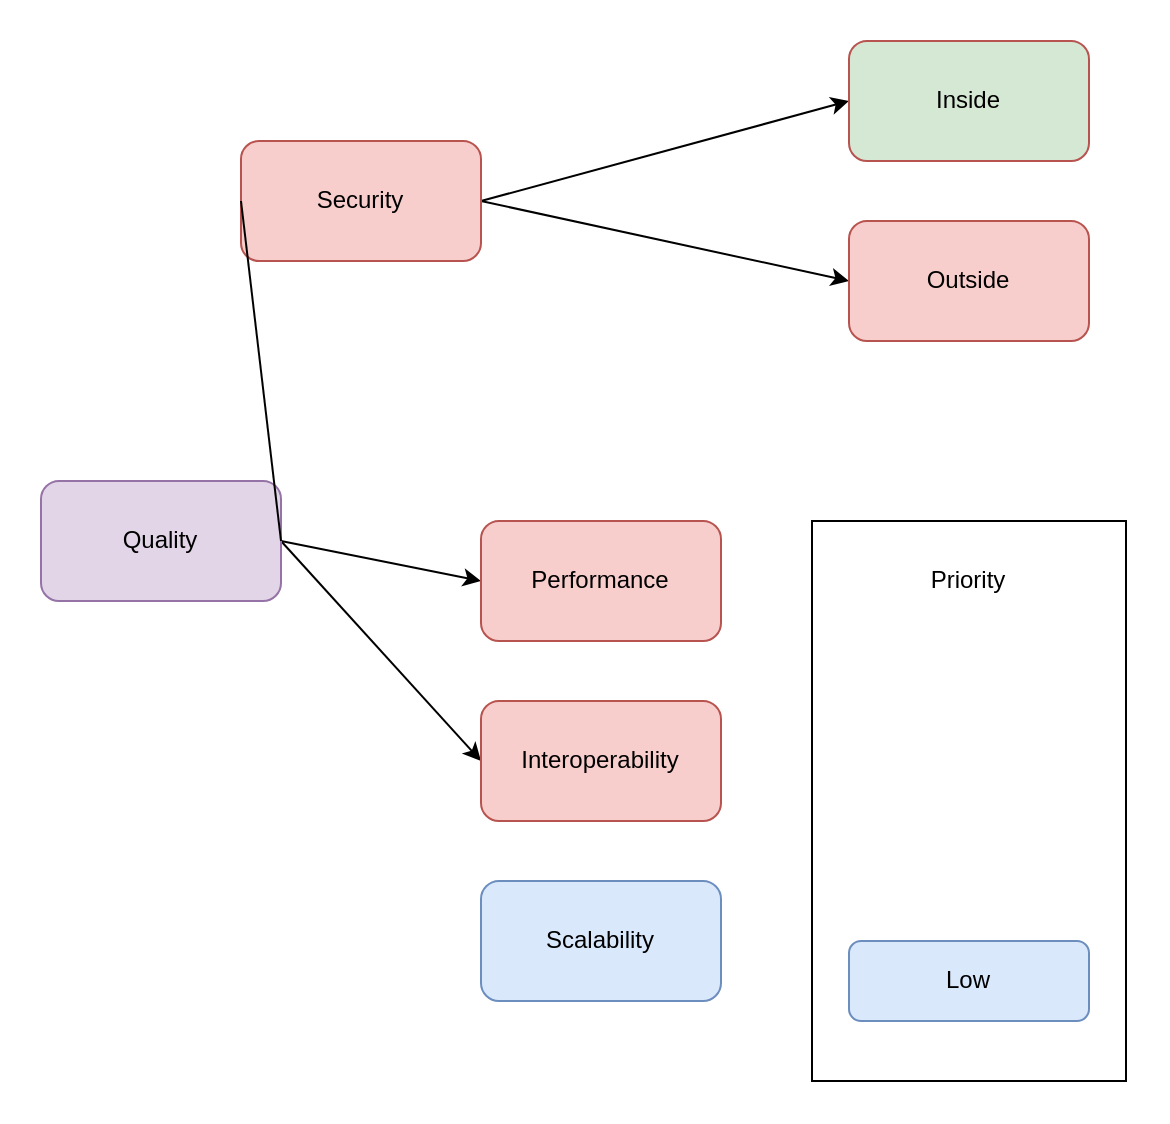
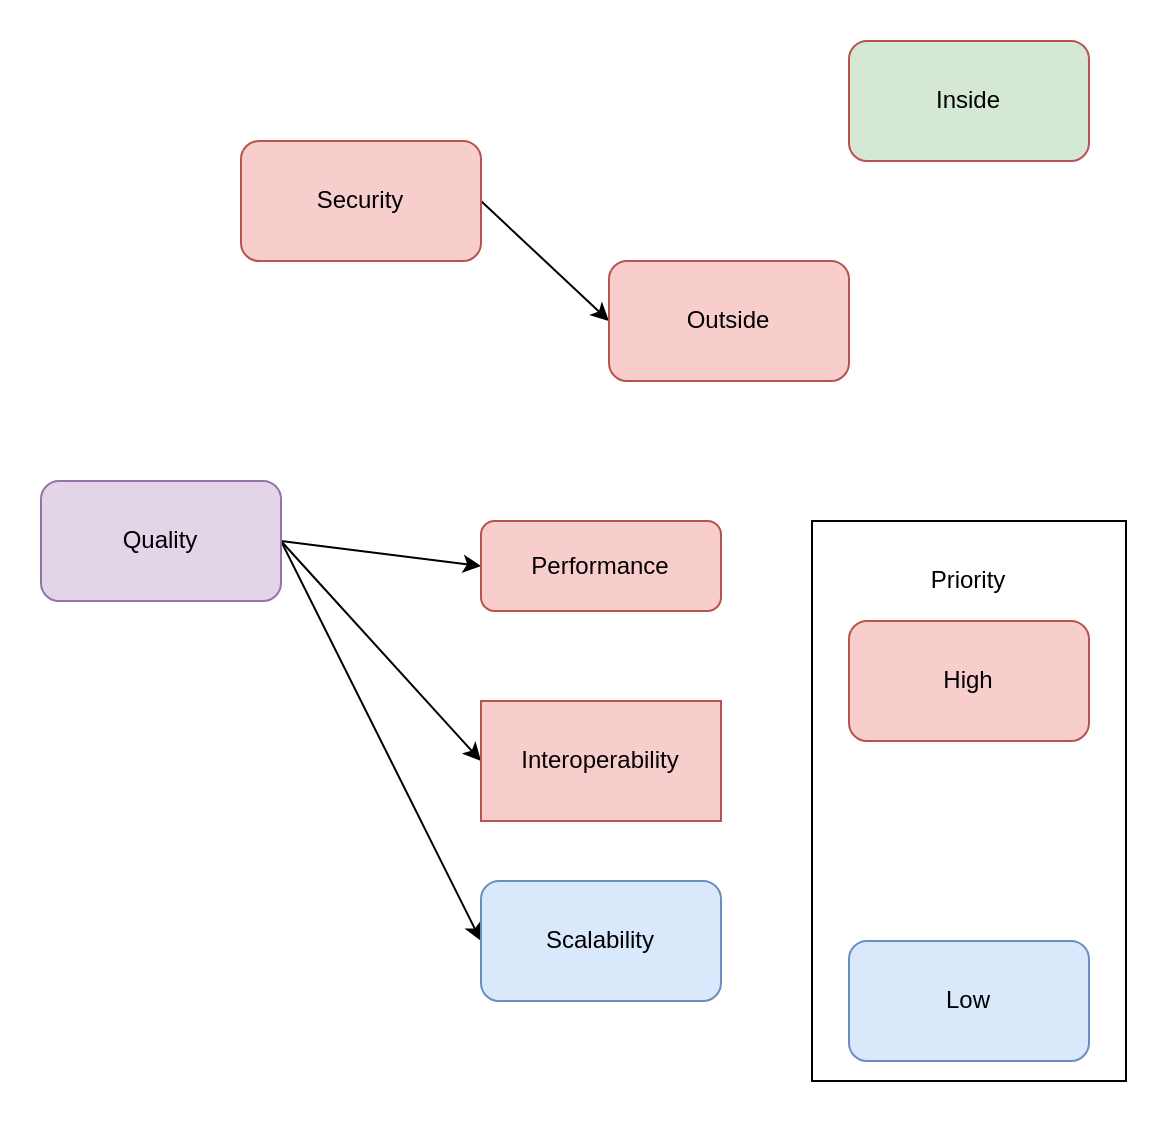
- <mxCell id="8" style="edgeStyle=none;rounded=0;orthogonalLoop=1;jettySize=auto;html=1;entryX=0;entryY=0.5;entryDx=0;entryDy=0;exitX=1;exitY=0.5;exitDx=0;exitDy=0;" edge="1" parent="1" source="10" target="14"><mxGeometry relative="1" as="geometry" /></mxCell>
- <mxCell id="13" value="Outside" style="rounded=1;whiteSpace=wrap;html=1;fillColor=#f8cecc;strokeColor=#b85450;" vertex="1" parent="1"><mxGeometry x="424" y="110" width="120" height="60" as="geometry" /></mxCell>
+ <mxCell id="13" value="Outside" style="rounded=1;whiteSpace=wrap;html=1;fillColor=#f8cecc;strokeColor=#b85450;" vertex="1" parent="1"><mxGeometry x="304" y="130" width="120" height="60" as="geometry" /></mxCell>
- <mxCell id="12" value="" style="endArrow=none;html=1;exitX=1;exitY=0.5;exitDx=0;exitDy=0;entryX=0;entryY=0.5;entryDx=0;entryDy=0;" edge="1" parent="1" source="5" target="10"><mxGeometry width="50" height="50" relative="1" as="geometry"><mxPoint x="400" y="320" as="sourcePoint" /><mxPoint x="450" y="270" as="targetPoint" /></mxGeometry></mxCell>
- <mxCell id="7" value="Performance" style="rounded=1;whiteSpace=wrap;html=1;fillColor=#f8cecc;strokeColor=#b85450;" vertex="1" parent="1"><mxGeometry x="240" y="260" width="120" height="60" as="geometry" /></mxCell>
+ <mxCell id="7" value="Performance" style="rounded=1;whiteSpace=wrap;html=1;fillColor=#f8cecc;strokeColor=#b85450;" vertex="1" parent="1"><mxGeometry x="240" y="260" width="120" height="45" as="geometry" /></mxCell>
+ <mxCell id="17" value="High" style="rounded=1;whiteSpace=wrap;html=1;fillColor=#f8cecc;strokeColor=#b85450;" vertex="1" parent="1"><mxGeometry x="424" y="310" width="120" height="60" as="geometry" /></mxCell>
+ <mxCell id="4" style="edgeStyle=none;rounded=0;orthogonalLoop=1;jettySize=auto;html=1;entryX=0;entryY=0.5;entryDx=0;entryDy=0;exitX=1;exitY=0.5;exitDx=0;exitDy=0;" edge="1" parent="1" source="5" target="11"><mxGeometry relative="1" as="geometry" /></mxCell>
- <mxCell id="6" value="Interoperability" style="rounded=1;whiteSpace=wrap;html=1;fillColor=#f8cecc;strokeColor=#b85450;" vertex="1" parent="1"><mxGeometry x="240" y="350" width="120" height="60" as="geometry" /></mxCell>
+ <mxCell id="6" value="Interoperability" style="whiteSpace=wrap;html=1;fillColor=#f8cecc;strokeColor=#b85450;rounded=0;" vertex="1" parent="1"><mxGeometry x="240" y="350" width="120" height="60" as="geometry" /></mxCell>
- <mxCell id="18" value="Low" style="rounded=1;whiteSpace=wrap;html=1;fillColor=#dae8fc;strokeColor=#6c8ebf;" vertex="1" parent="1"><mxGeometry x="424" y="470" width="120" height="40" as="geometry" /></mxCell>
+ <mxCell id="18" value="Low" style="rounded=1;whiteSpace=wrap;html=1;fillColor=#dae8fc;strokeColor=#6c8ebf;" vertex="1" parent="1"><mxGeometry x="424" y="470" width="120" height="60" as="geometry" /></mxCell>
